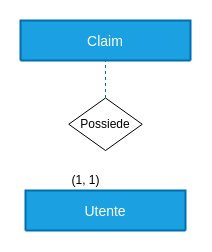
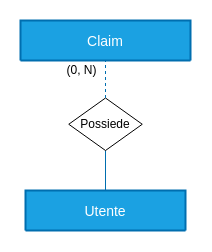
+ <mxCell id="7" value="(0, N)" style="text;html=1;align=center;verticalAlign=middle;resizable=0;points=[];autosize=1;" parent="1" vertex="1"><mxGeometry x="56" y="60" width="50" height="20" as="geometry" /></mxCell>
+ <mxCell id="3" style="edgeStyle=none;html=1;exitX=0.5;exitY=1;exitDx=0;exitDy=0;entryX=0.5;entryY=0;entryDx=0;entryDy=0;endArrow=none;endFill=0;fillColor=#1ba1e2;strokeColor=#006EAF;" parent="1" source="4" target="2" edge="1"><mxGeometry relative="1" as="geometry" /></mxCell>
- <mxCell id="6" value="(1, 1)" style="text;html=1;align=center;verticalAlign=middle;resizable=0;points=[];autosize=1;" parent="1" vertex="1"><mxGeometry x="65" y="170" width="40" height="20" as="geometry" /></mxCell>
